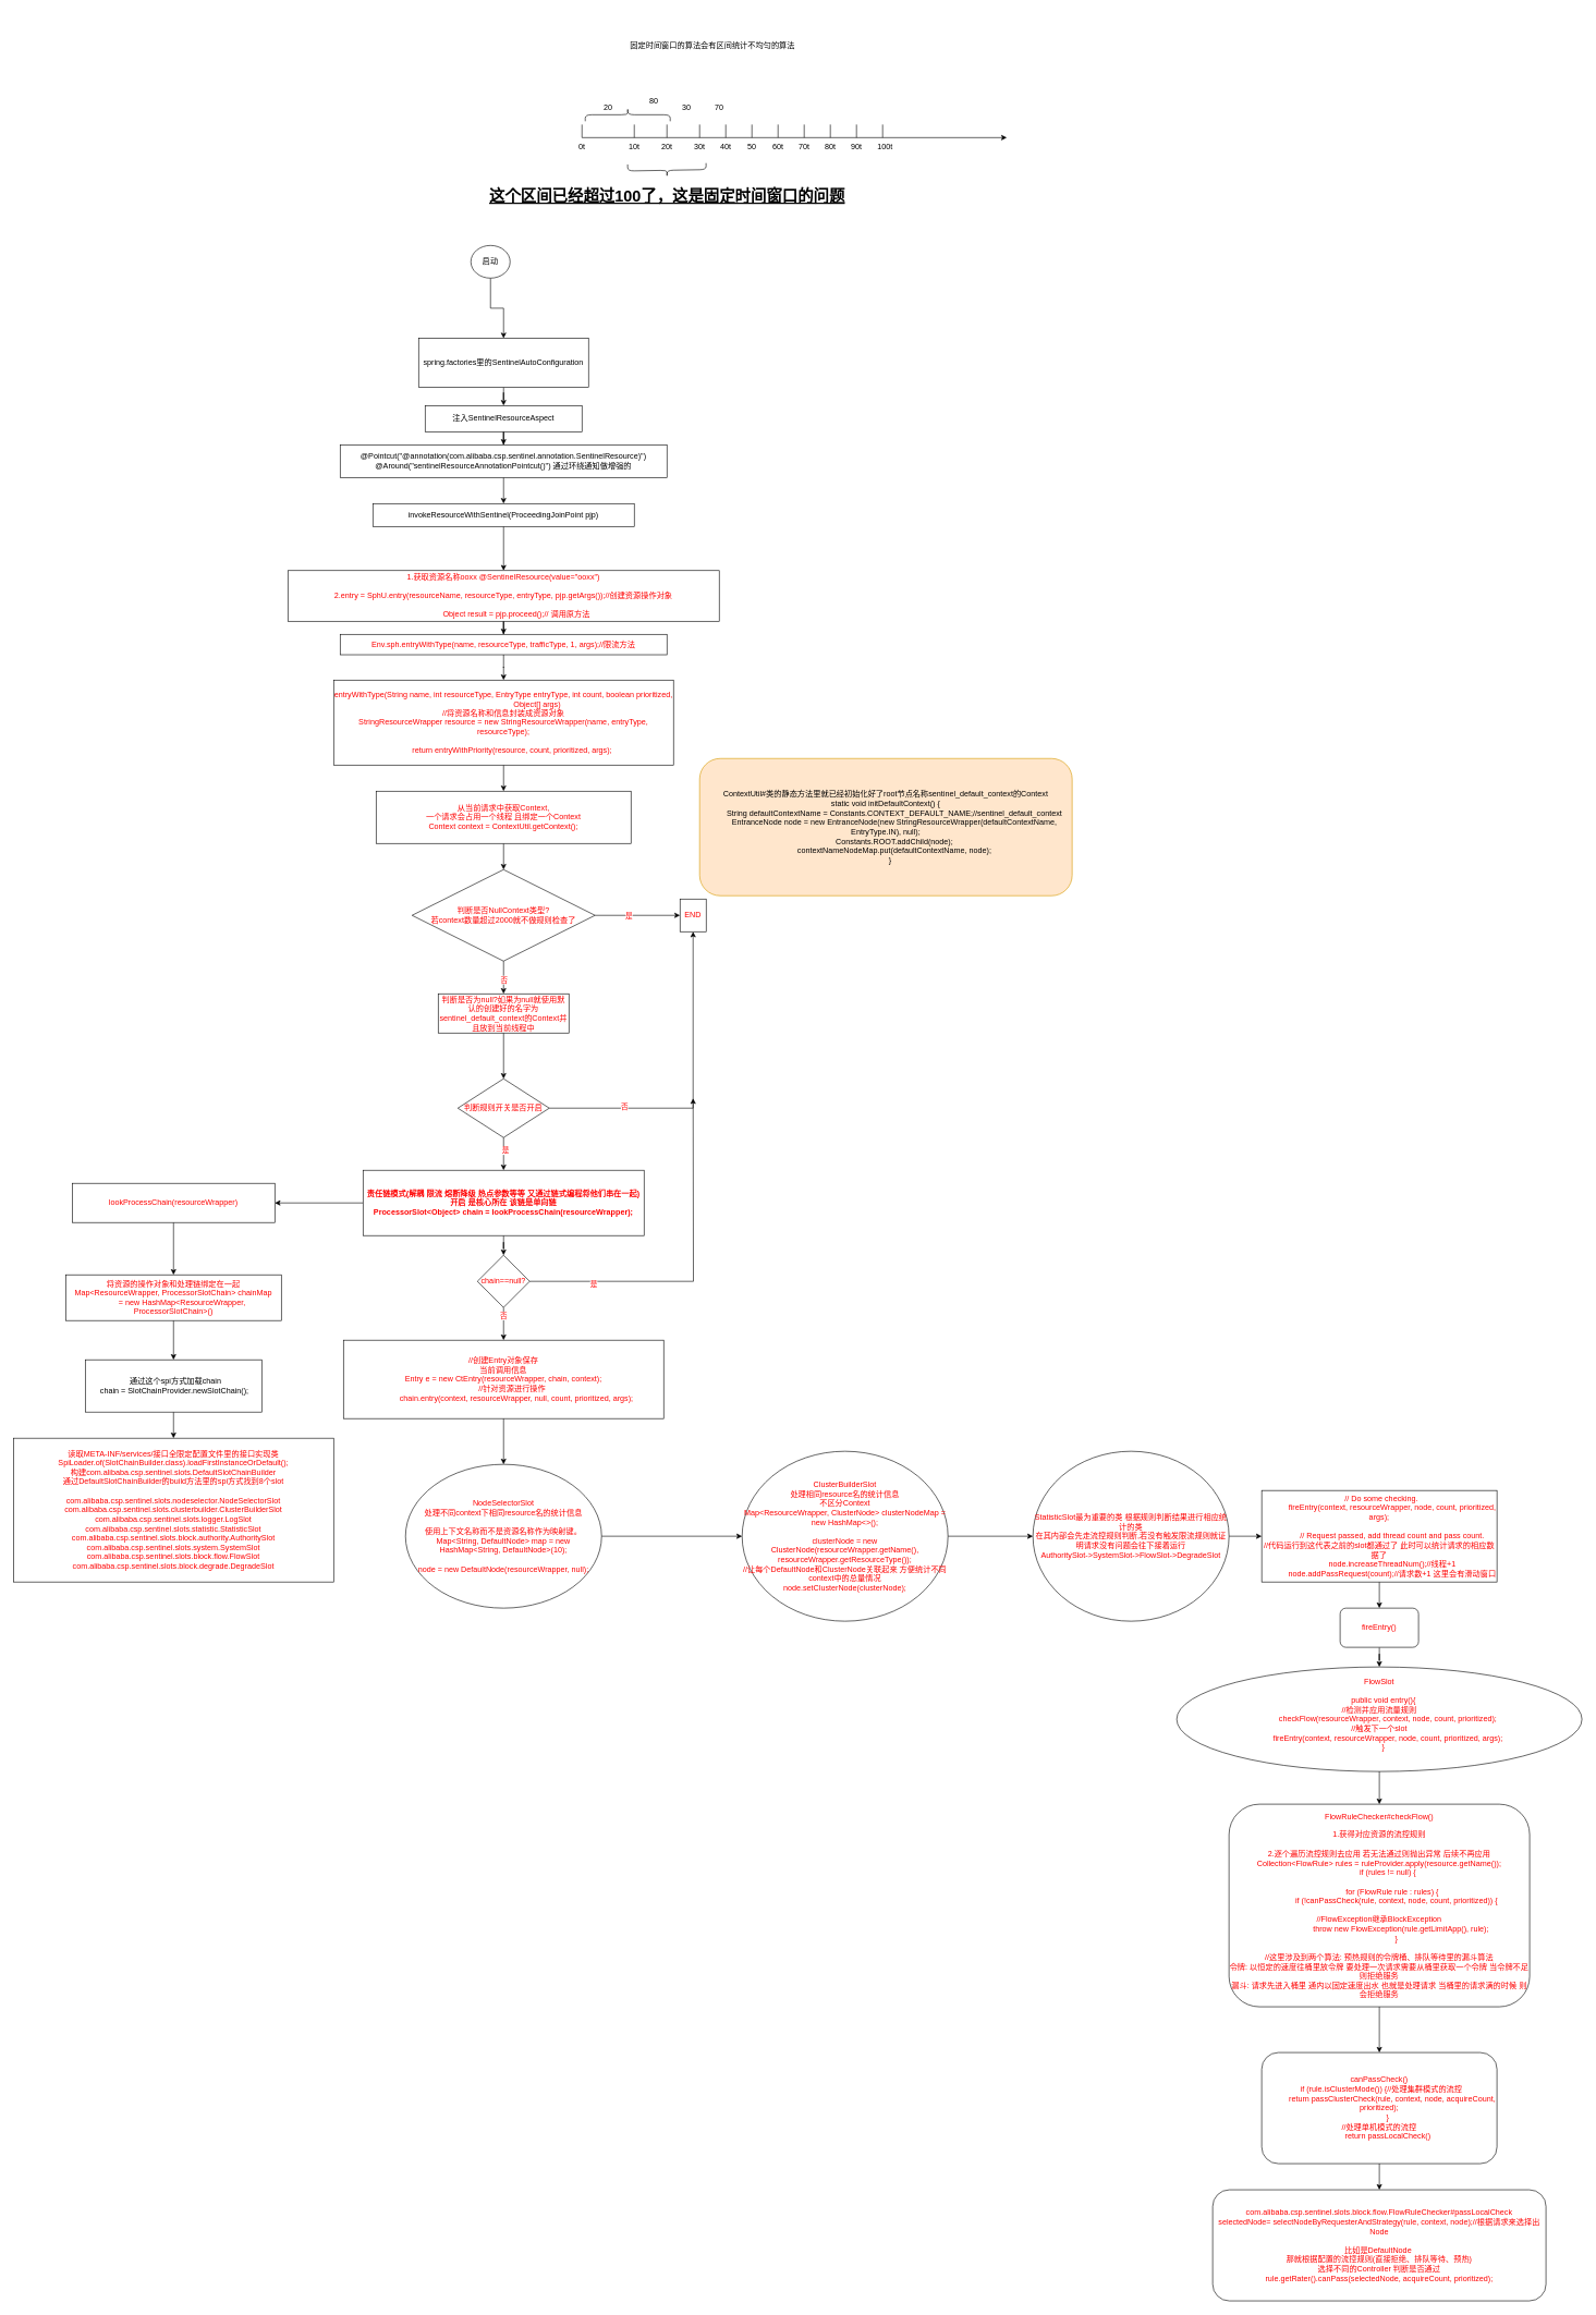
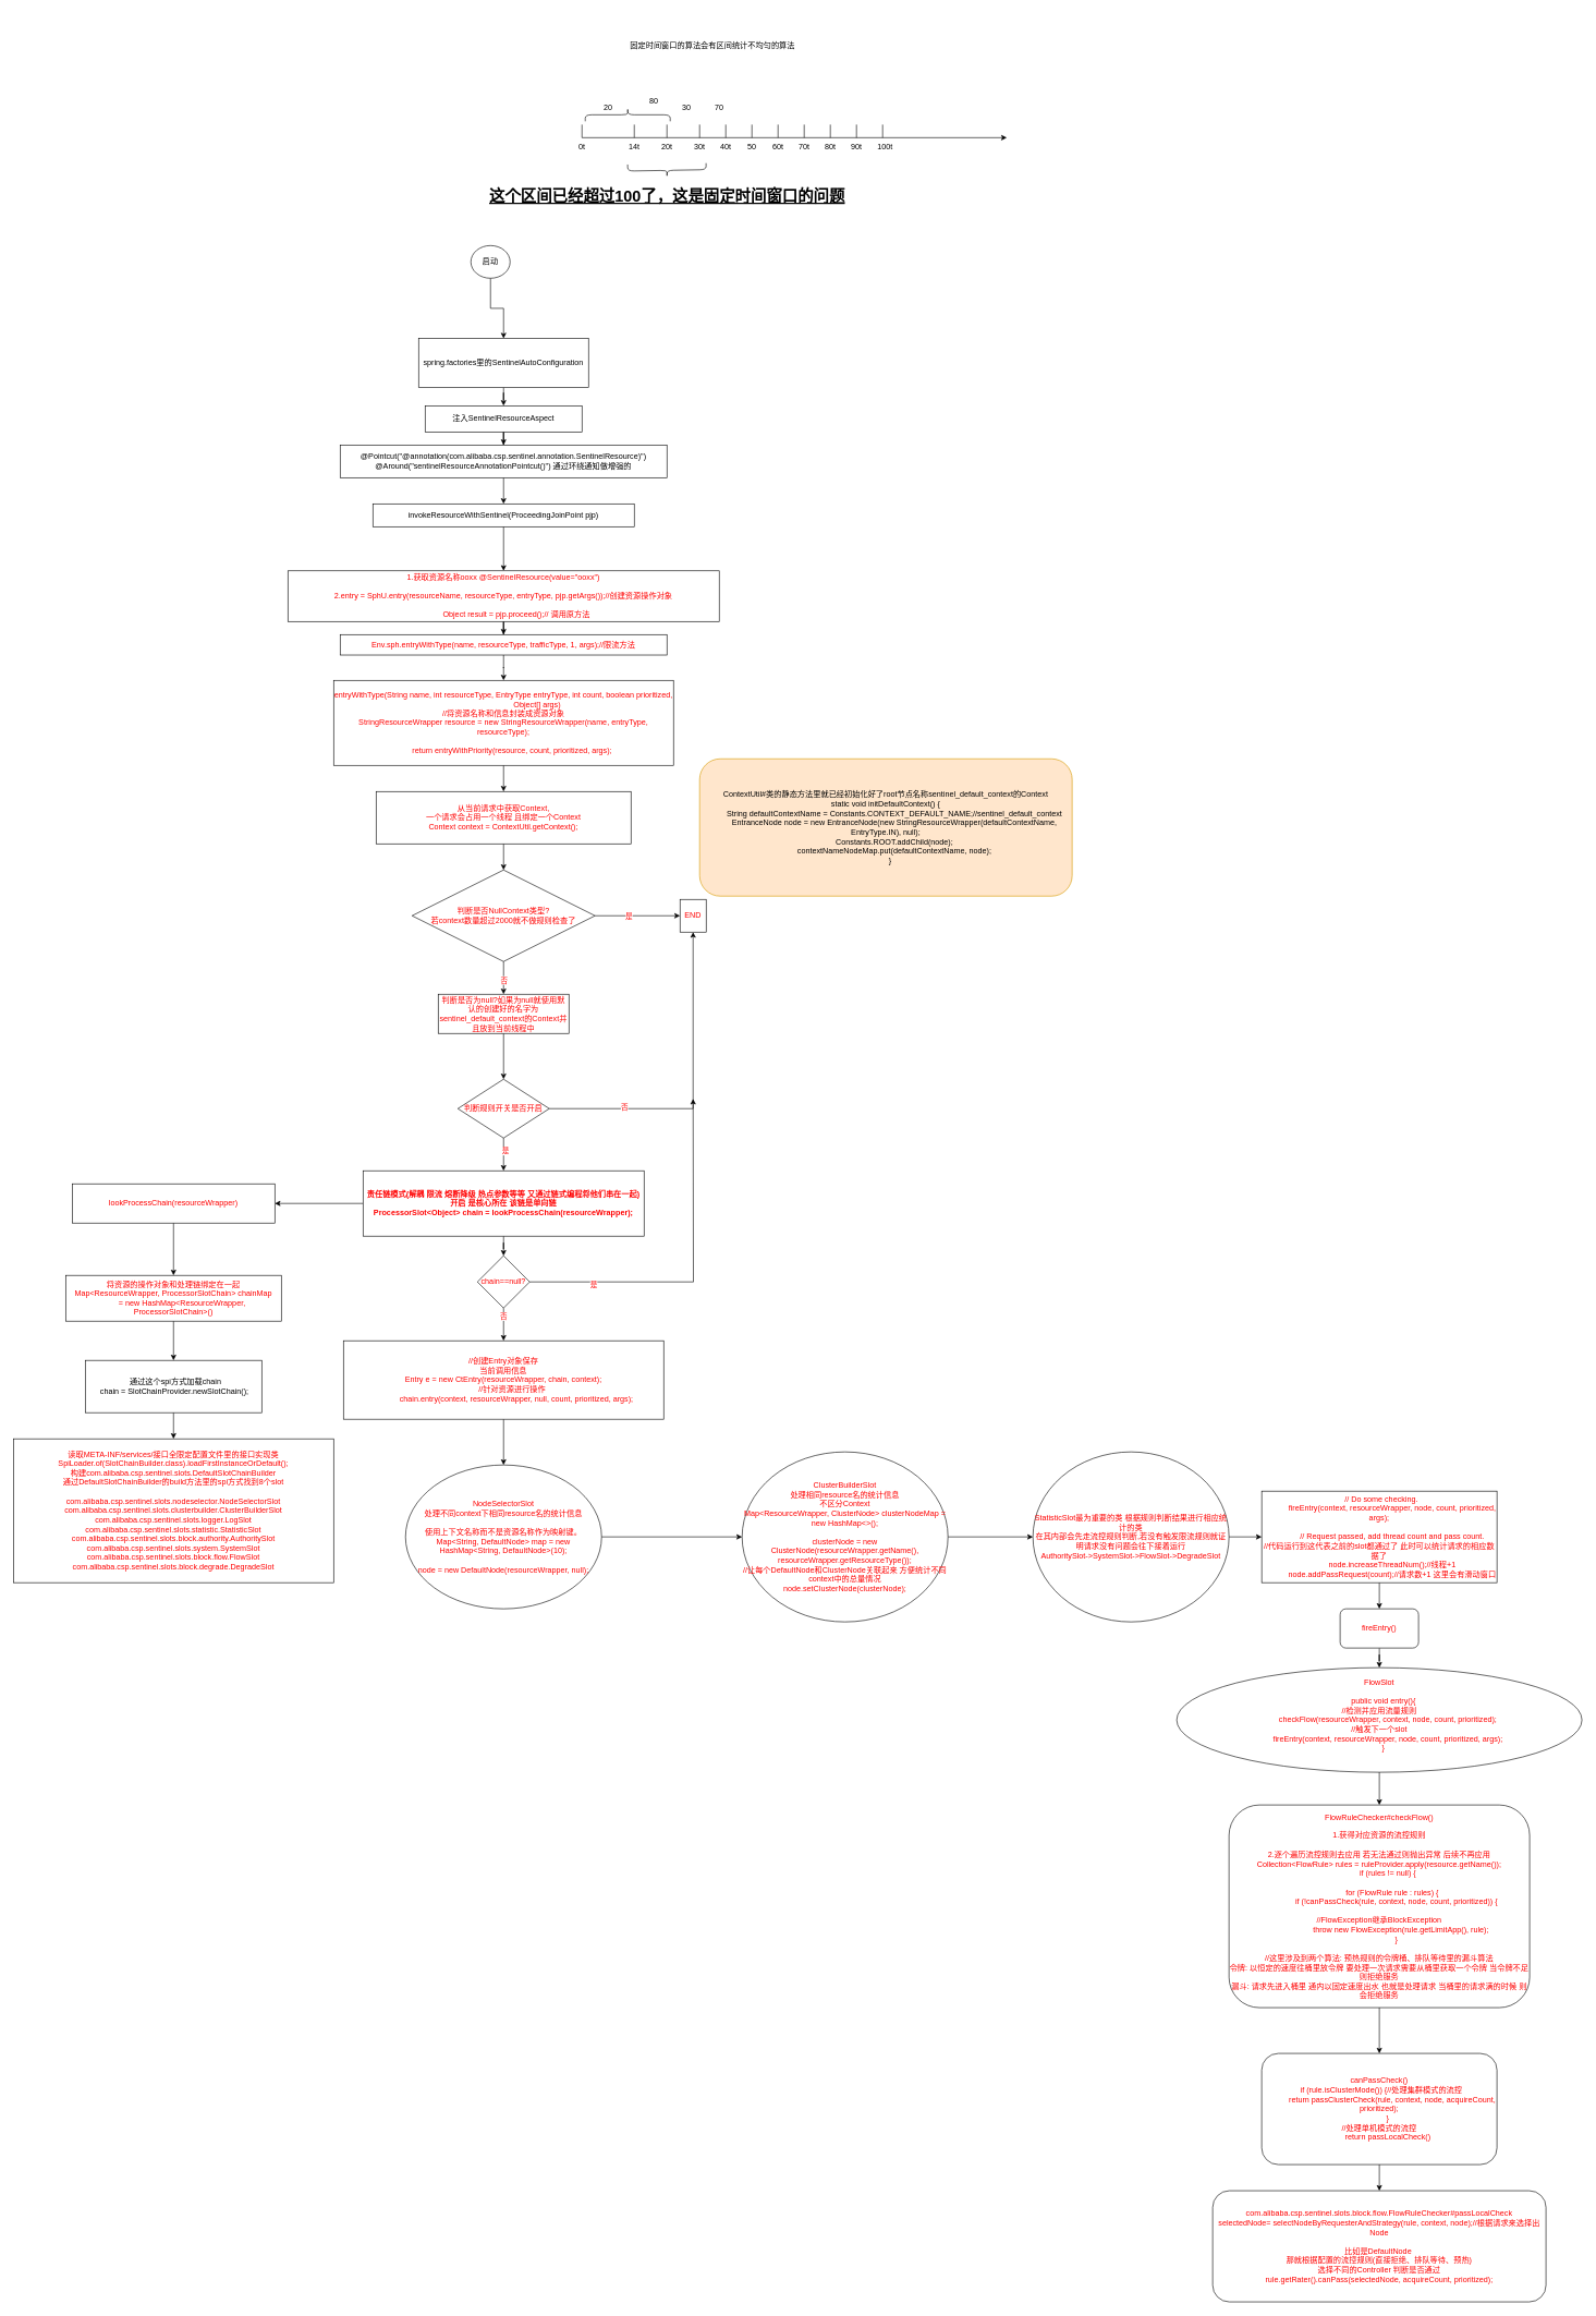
- <mxCell id="12" value="10t" style="text;html=1;strokeColor=none;fillColor=none;align=center;verticalAlign=middle;whiteSpace=wrap;rounded=0;" parent="1" vertex="1"><mxGeometry x="940" y="210" width="60" height="30" as="geometry" /></mxCell>
+ <mxCell id="12" value="14t" style="text;html=1;strokeColor=none;fillColor=none;align=center;verticalAlign=middle;whiteSpace=wrap;rounded=0;" parent="1" vertex="1"><mxGeometry x="940" y="210" width="60" height="30" as="geometry" /></mxCell>
